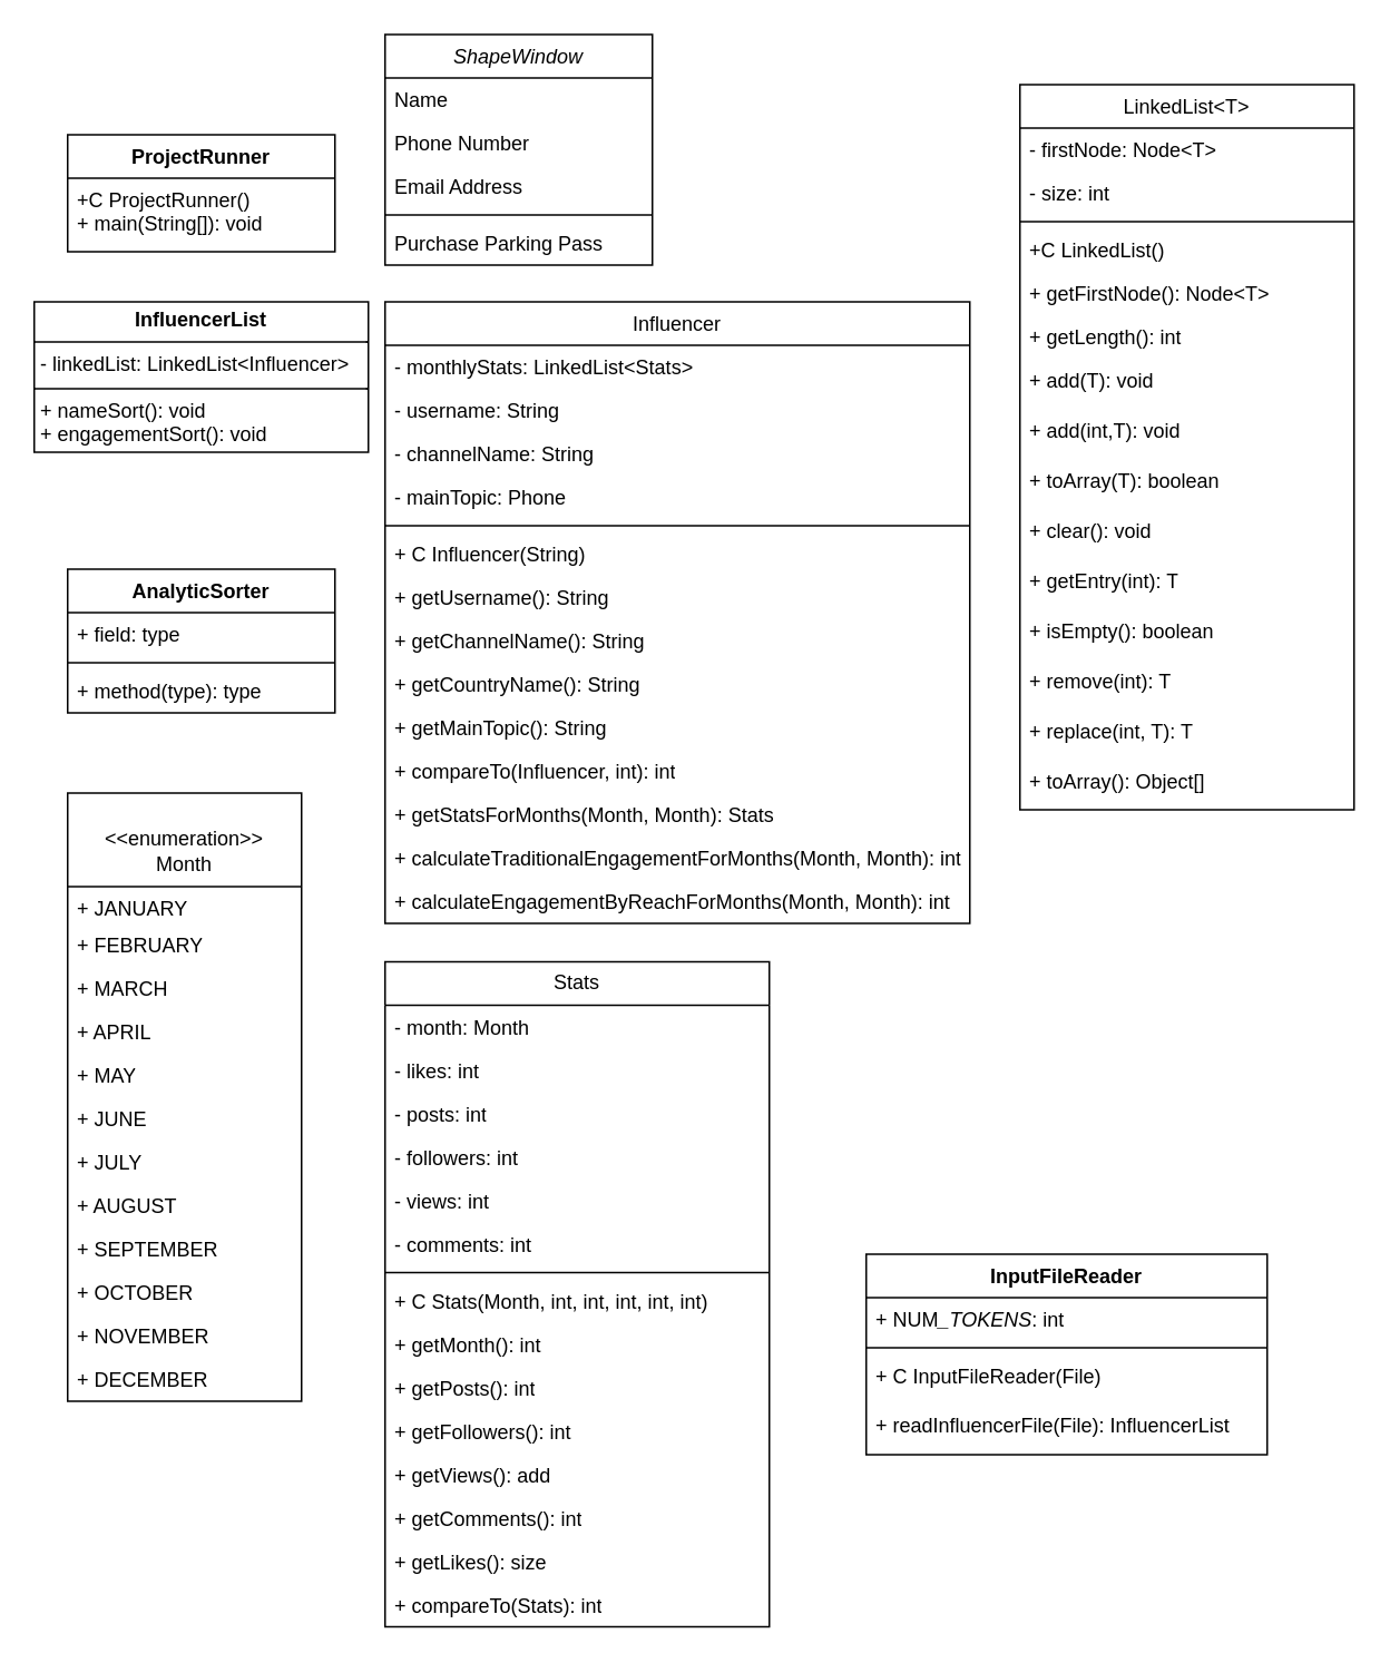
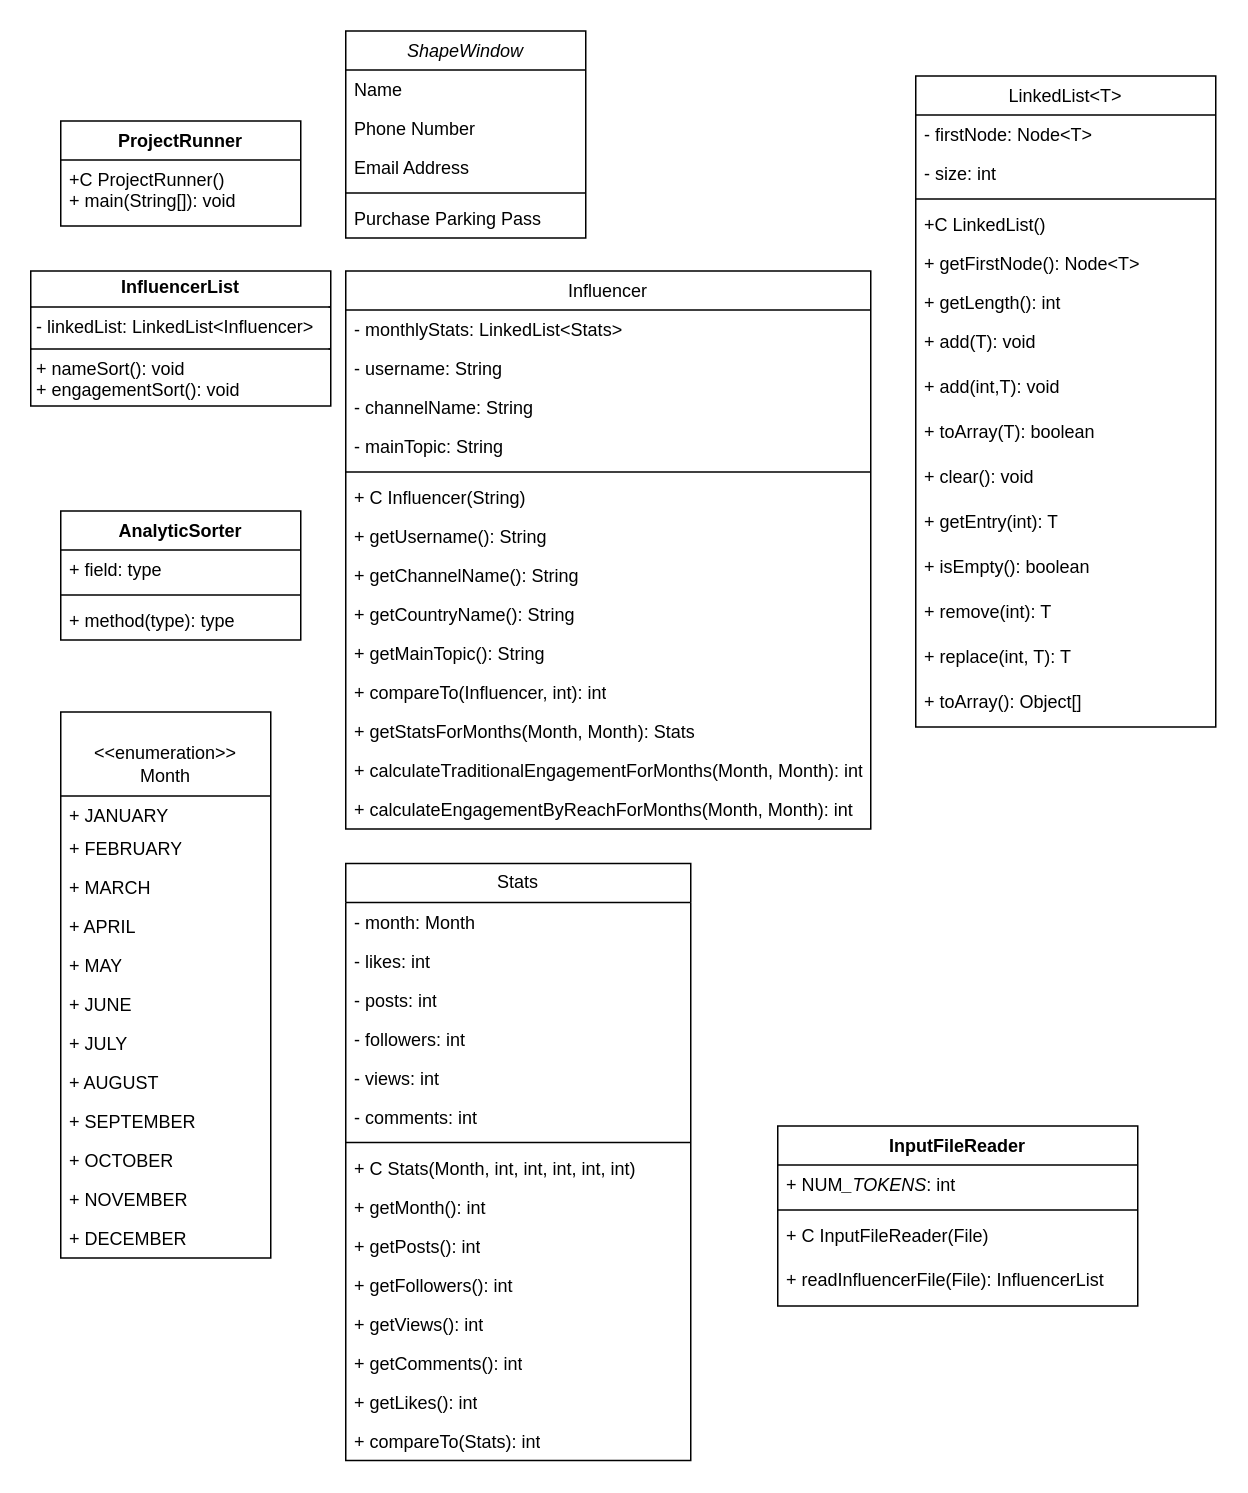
- <mxCell id="12" value="- mainTopic: Phone" style="text;strokeColor=none;fillColor=none;align=left;verticalAlign=top;spacingLeft=4;spacingRight=4;overflow=hidden;rotatable=0;points=[[0,0.5],[1,0.5]];portConstraint=eastwest;whiteSpace=wrap;html=1;" vertex="1" parent="8"><mxGeometry y="104" width="350" height="26" as="geometry" /></mxCell>
+ <mxCell id="12" value="- mainTopic: String" style="text;strokeColor=none;fillColor=none;align=left;verticalAlign=top;spacingLeft=4;spacingRight=4;overflow=hidden;rotatable=0;points=[[0,0.5],[1,0.5]];portConstraint=eastwest;whiteSpace=wrap;html=1;" vertex="1" parent="8"><mxGeometry y="104" width="350" height="26" as="geometry" /></mxCell>
- <mxCell id="75" value="+ getViews(): add" style="text;strokeColor=none;fillColor=none;align=left;verticalAlign=top;spacingLeft=4;spacingRight=4;overflow=hidden;rotatable=0;points=[[0,0.5],[1,0.5]];portConstraint=eastwest;whiteSpace=wrap;html=1;" vertex="1" parent="63"><mxGeometry y="294" width="230" height="26" as="geometry" /></mxCell>
+ <mxCell id="75" value="+ getViews(): int" style="text;strokeColor=none;fillColor=none;align=left;verticalAlign=top;spacingLeft=4;spacingRight=4;overflow=hidden;rotatable=0;points=[[0,0.5],[1,0.5]];portConstraint=eastwest;whiteSpace=wrap;html=1;" vertex="1" parent="63"><mxGeometry y="294" width="230" height="26" as="geometry" /></mxCell>
- <mxCell id="77" value="+ getLikes(): size" style="text;strokeColor=none;fillColor=none;align=left;verticalAlign=top;spacingLeft=4;spacingRight=4;overflow=hidden;rotatable=0;points=[[0,0.5],[1,0.5]];portConstraint=eastwest;whiteSpace=wrap;html=1;" vertex="1" parent="63"><mxGeometry y="346" width="230" height="26" as="geometry" /></mxCell>
+ <mxCell id="77" value="+ getLikes(): int" style="text;strokeColor=none;fillColor=none;align=left;verticalAlign=top;spacingLeft=4;spacingRight=4;overflow=hidden;rotatable=0;points=[[0,0.5],[1,0.5]];portConstraint=eastwest;whiteSpace=wrap;html=1;" vertex="1" parent="63"><mxGeometry y="346" width="230" height="26" as="geometry" /></mxCell>
